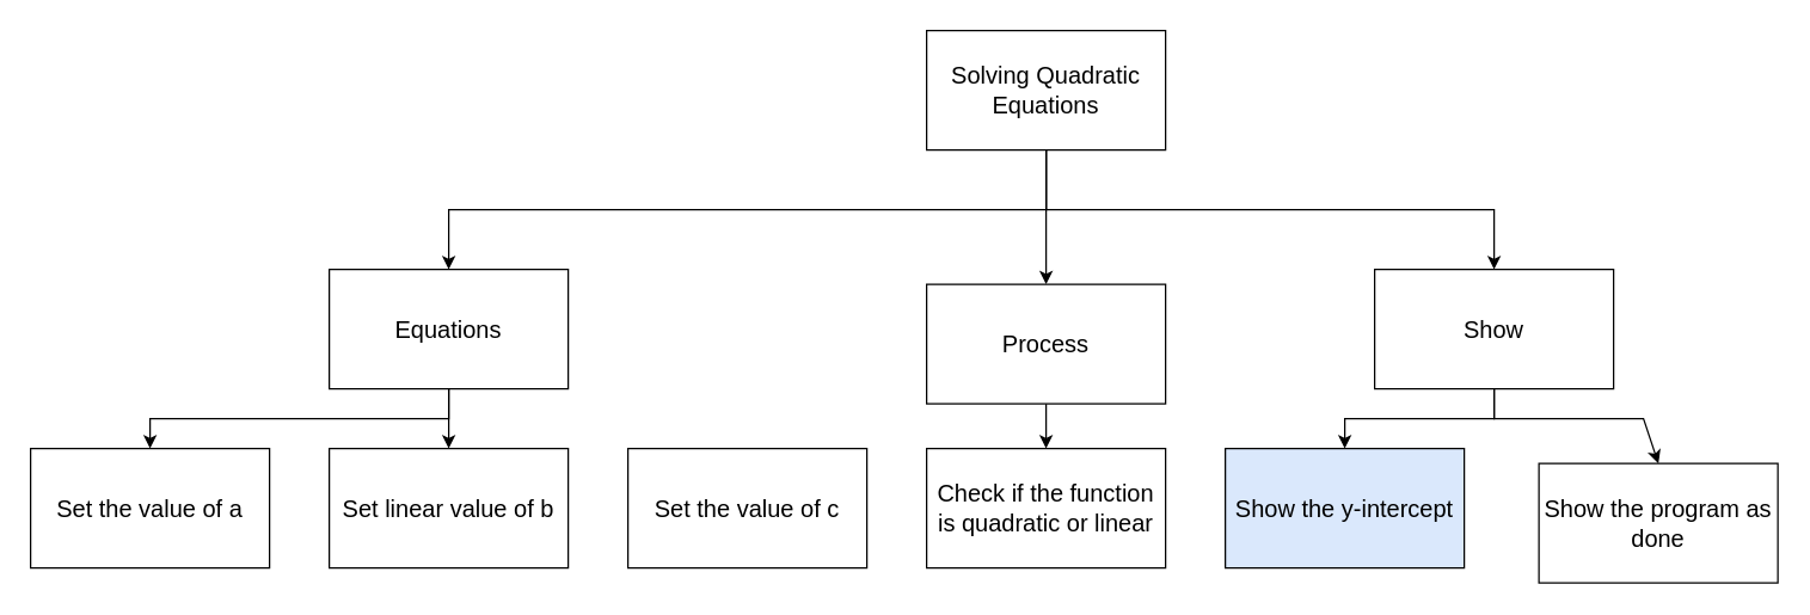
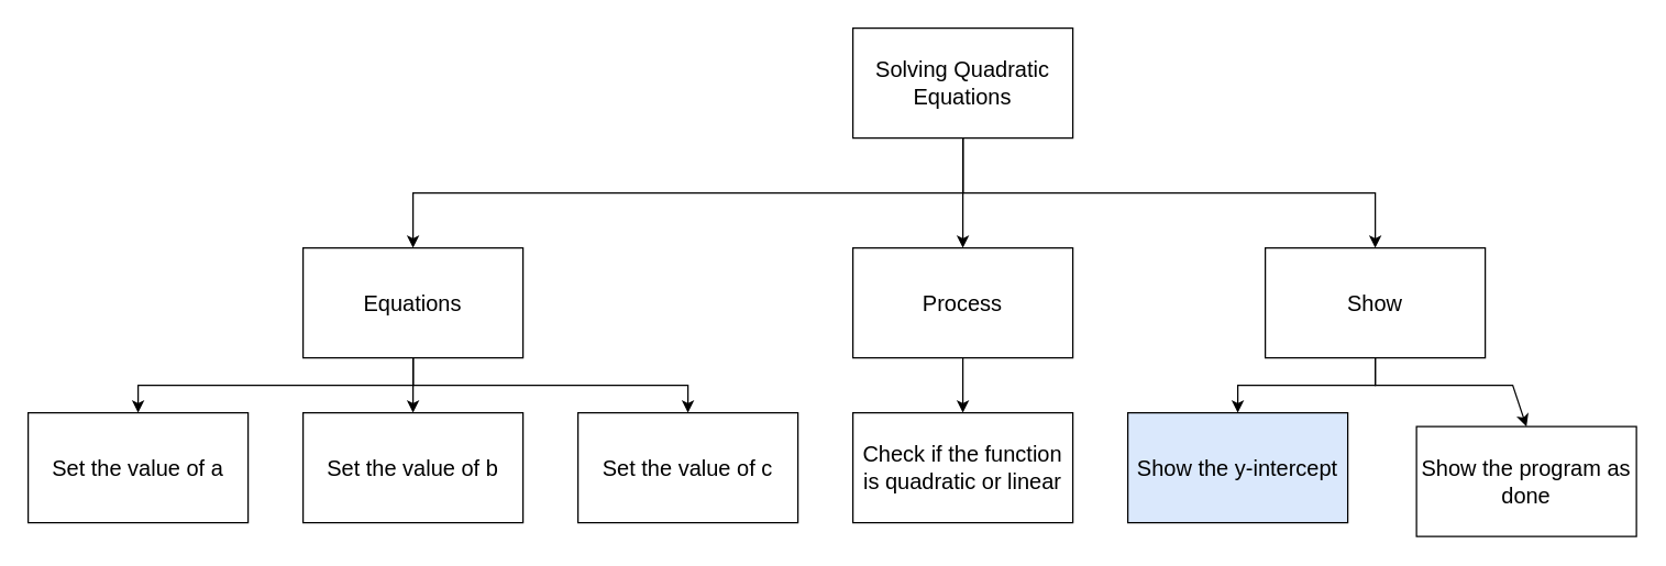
- <mxCell id="7" value="Process" style="rounded=0;whiteSpace=wrap;html=1;fontSize=16;" parent="1" vertex="1"><mxGeometry x="620" y="190" width="160" height="80" as="geometry" /></mxCell>
+ <mxCell id="7" value="Process" style="rounded=0;whiteSpace=wrap;html=1;fontSize=16;" parent="1" vertex="1"><mxGeometry x="620" y="180" width="160" height="80" as="geometry" /></mxCell>
+ <mxCell id="8" style="edgeStyle=orthogonalEdgeStyle;rounded=0;html=1;entryX=0.5;entryY=0;entryDx=0;entryDy=0;fontSize=14;" parent="1" source="11" target="15" edge="1"><mxGeometry relative="1" as="geometry"><Array as="points"><mxPoint x="300" y="280" /><mxPoint x="500" y="280" /></Array></mxGeometry></mxCell>
- <mxCell id="18" value="Set linear value of b" style="rounded=0;whiteSpace=wrap;html=1;fontSize=16;" vertex="1" parent="1"><mxGeometry x="220" y="300" width="160" height="80" as="geometry" /></mxCell>
+ <mxCell id="18" value="Set the value of b" style="rounded=0;whiteSpace=wrap;html=1;fontSize=16;" vertex="1" parent="1"><mxGeometry x="220" y="300" width="160" height="80" as="geometry" /></mxCell>
